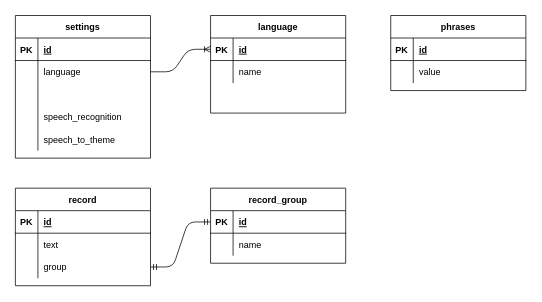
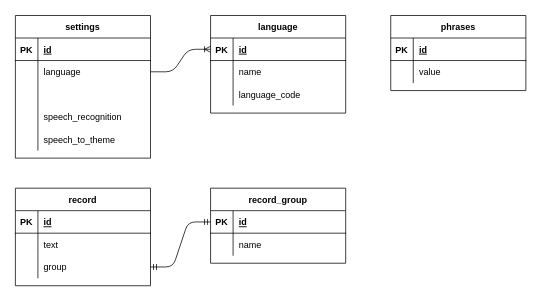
+ <mxCell id="33" value="language_code" style="shape=partialRectangle;connectable=0;fillColor=none;top=0;left=0;bottom=0;right=0;align=left;spacingLeft=6;overflow=hidden;" parent="31" vertex="1"><mxGeometry x="30" width="150" height="30" as="geometry" /></mxCell>
